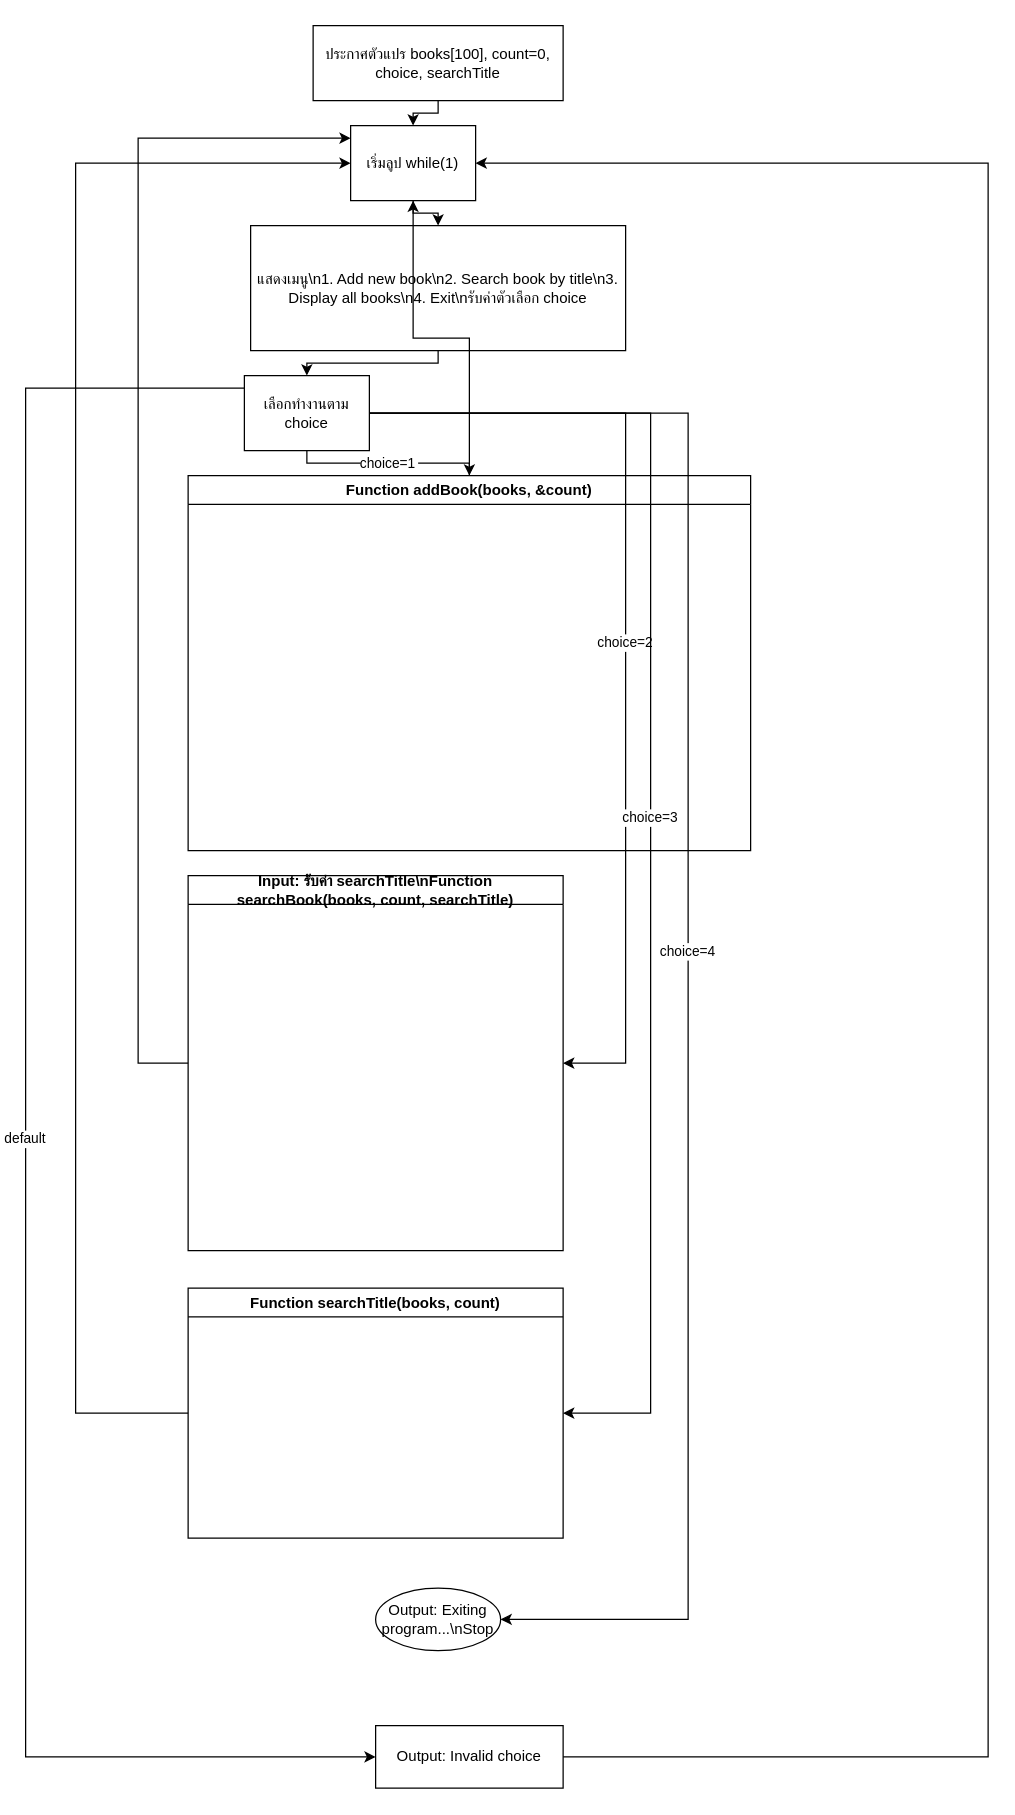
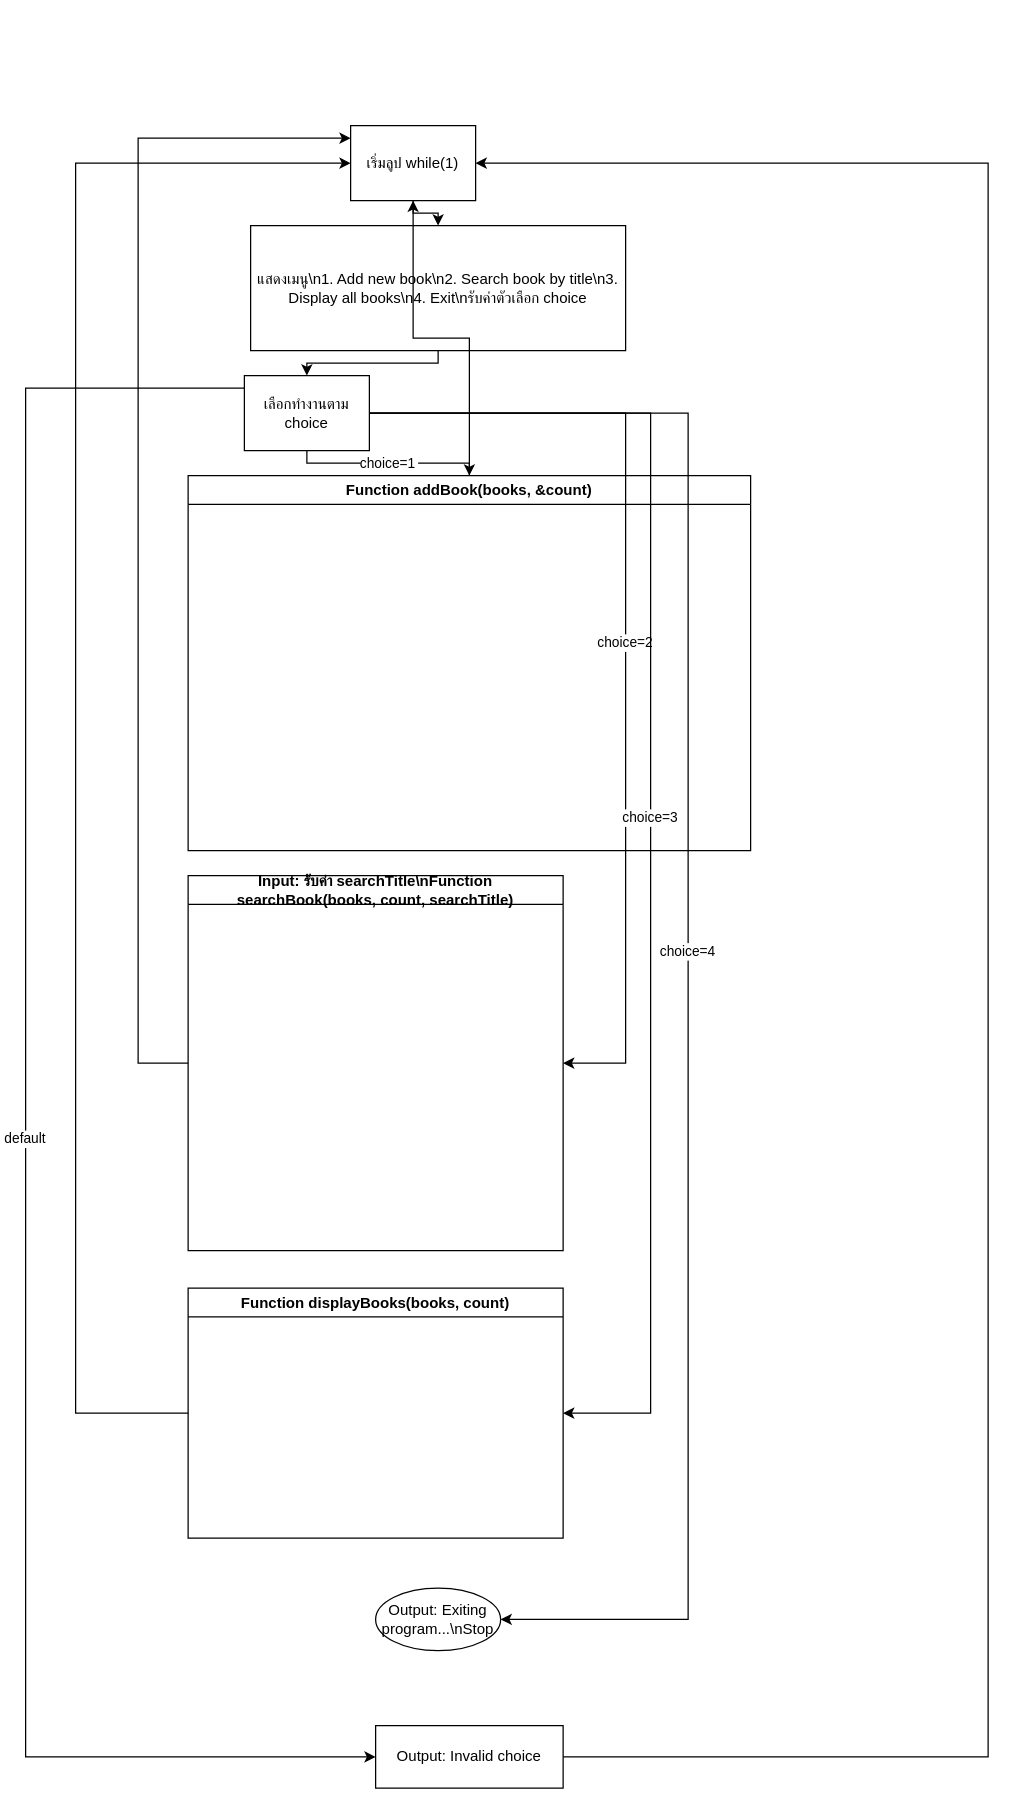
- <mxCell id="2" value="ประกาศตัวแปร books[100], count=0, choice, searchTitle" style="rectangle;whiteSpace=wrap;" parent="1" vertex="1"><mxGeometry x="250" y="20" width="200" height="60" as="geometry" /></mxCell>
- <mxCell id="11" style="edgeStyle=orthogonalEdgeStyle;rounded=0;" parent="1" source="2" target="3" edge="1"><mxGeometry relative="1" as="geometry" /></mxCell>
- <mxCell id="8" value="Function searchTitle(books, count)" style="swimlane;whiteSpace=wrap;" parent="1" vertex="1"><mxGeometry x="150" y="1030" width="300" height="200" as="geometry" /></mxCell>
+ <mxCell id="8" value="Function displayBooks(books, count)" style="swimlane;whiteSpace=wrap;" parent="1" vertex="1"><mxGeometry x="150" y="1030" width="300" height="200" as="geometry" /></mxCell>
